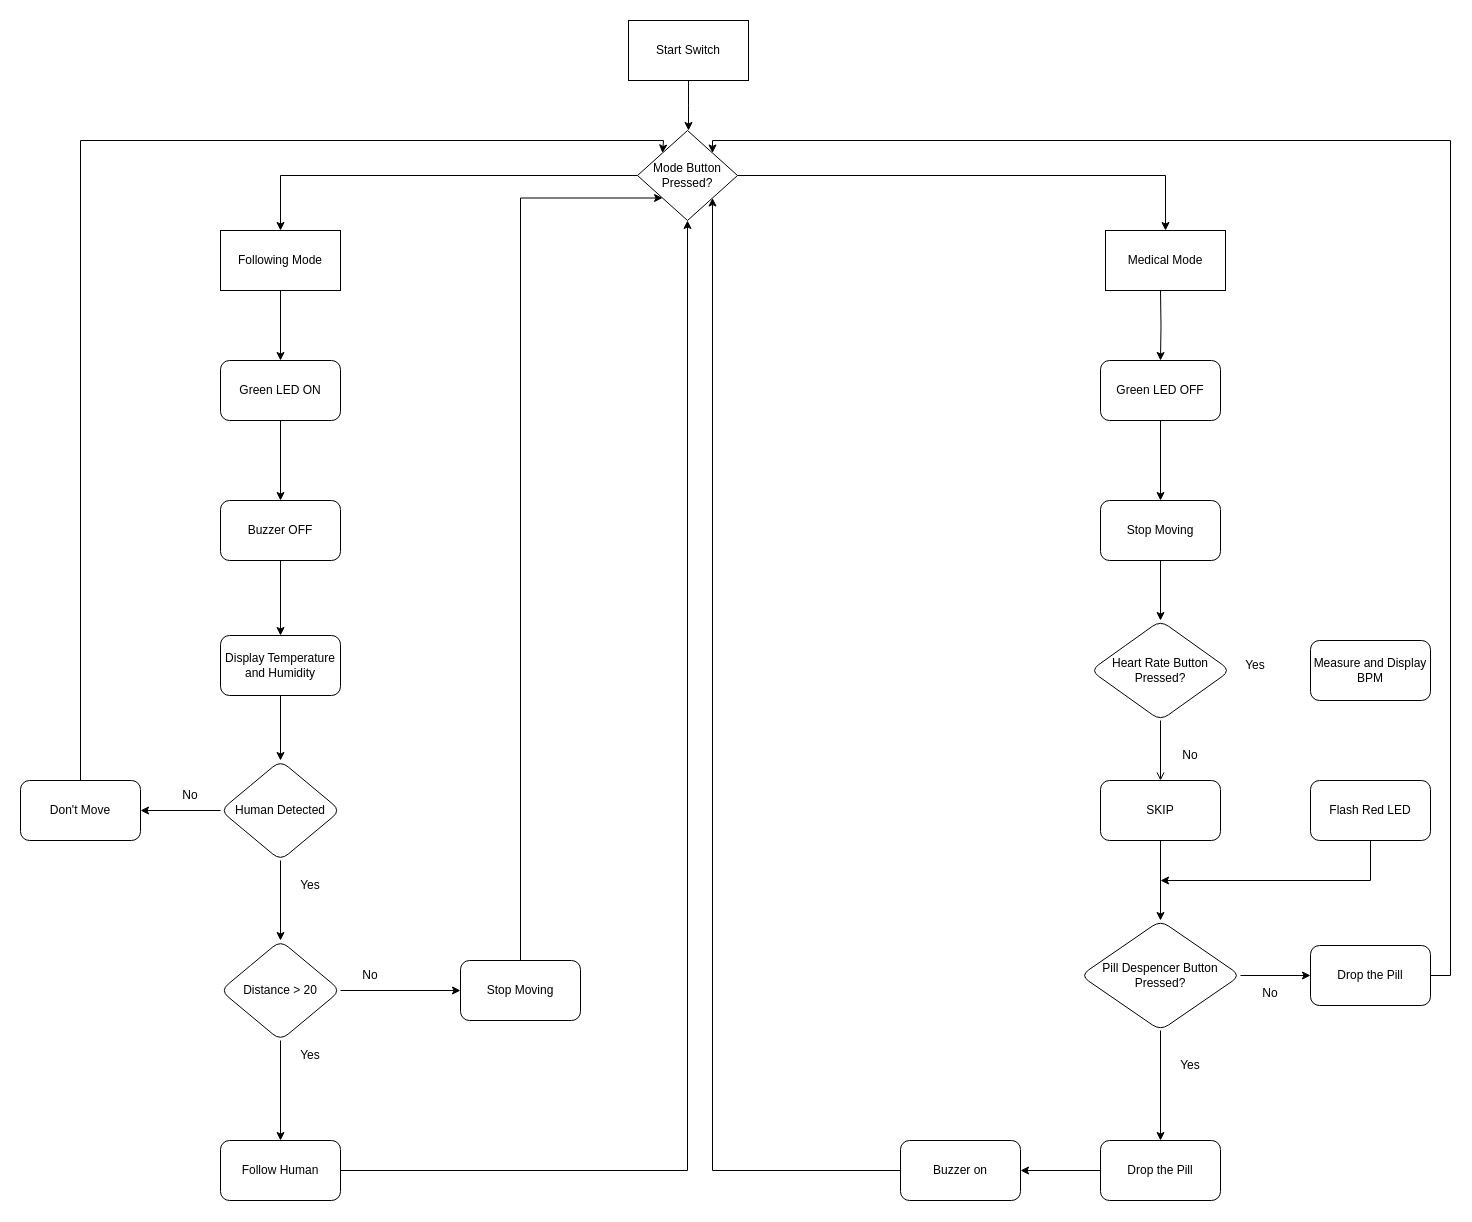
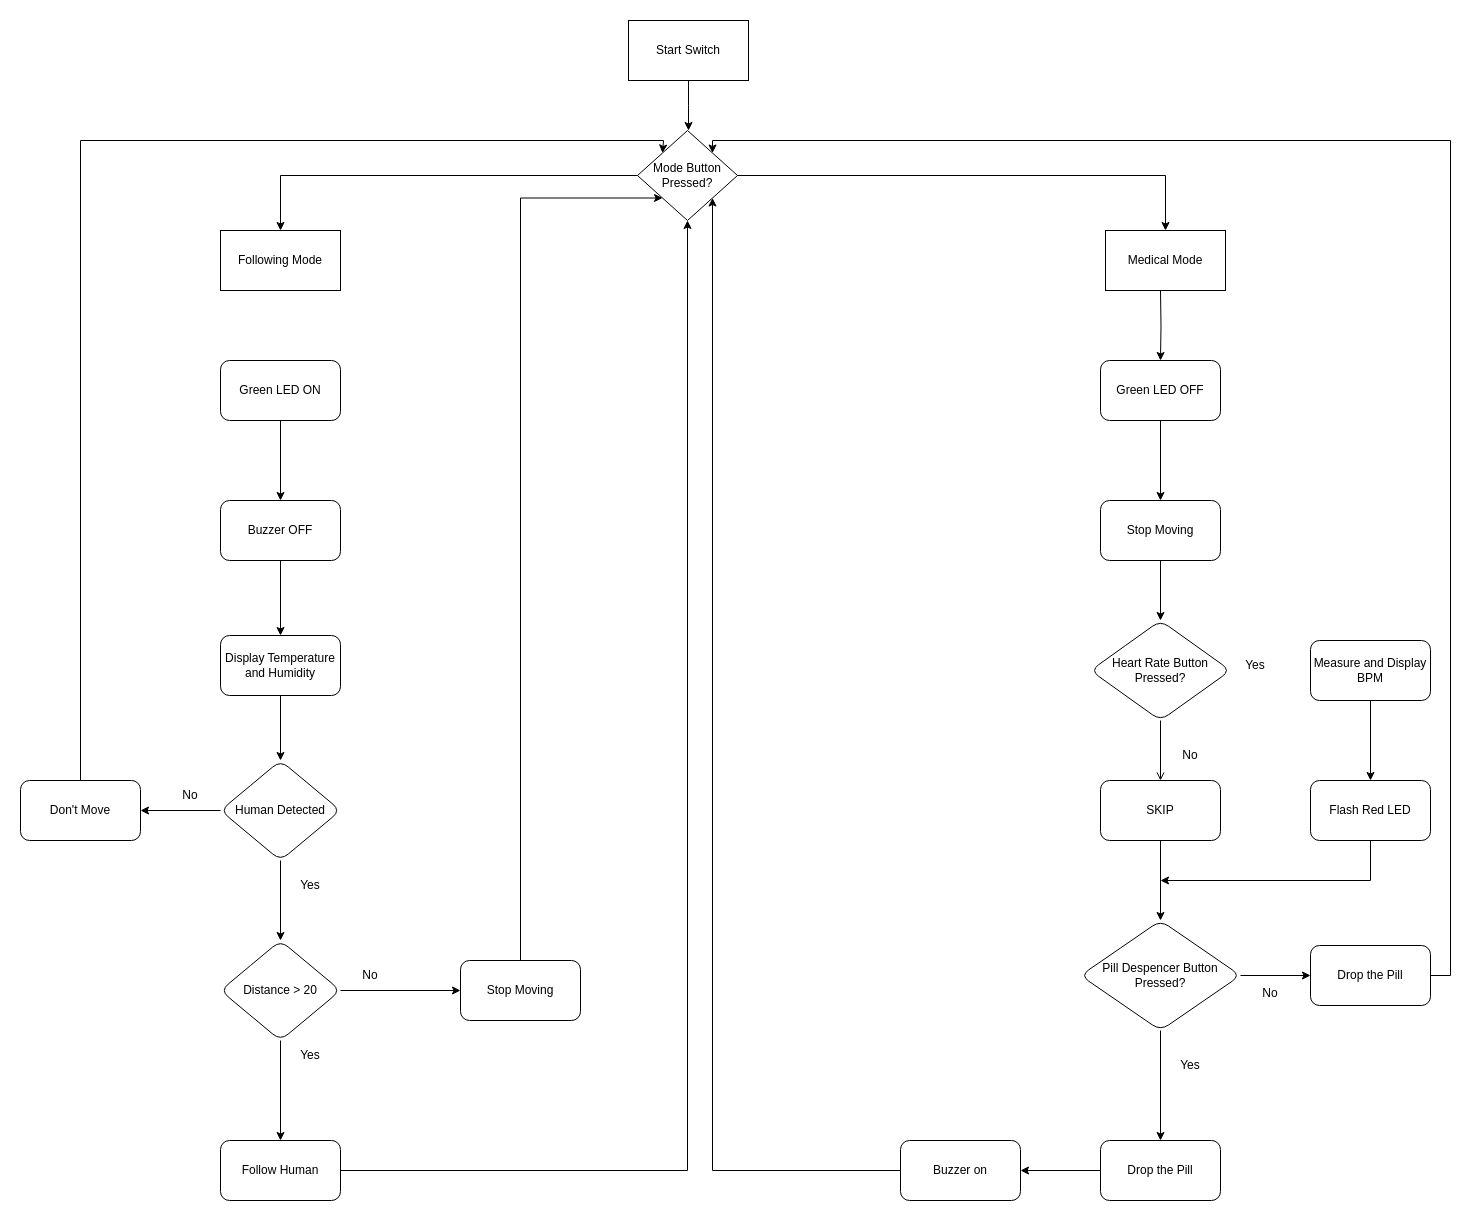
- <mxCell id="7" style="edgeStyle=orthogonalEdgeStyle;rounded=0;orthogonalLoop=1;jettySize=auto;html=1;exitX=0.5;exitY=1;exitDx=0;exitDy=0;entryX=0.5;entryY=0;entryDx=0;entryDy=0;" edge="1" parent="1" source="8" target="11"><mxGeometry relative="1" as="geometry" /></mxCell>
+ <mxCell id="39" value="" style="edgeStyle=orthogonalEdgeStyle;rounded=0;orthogonalLoop=1;jettySize=auto;html=1;" edge="1" parent="1" source="40" target="55"><mxGeometry relative="1" as="geometry" /></mxCell>
